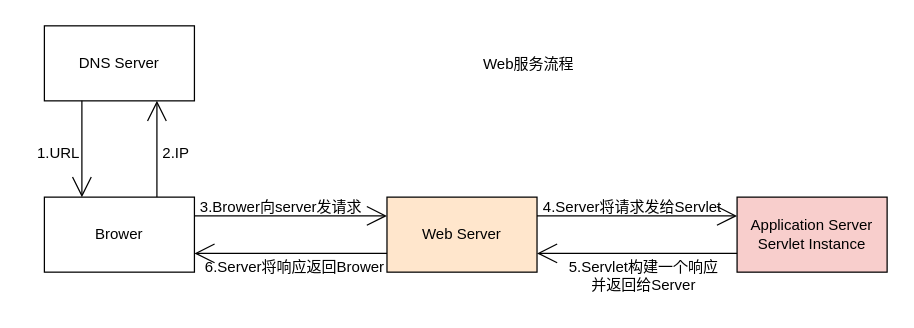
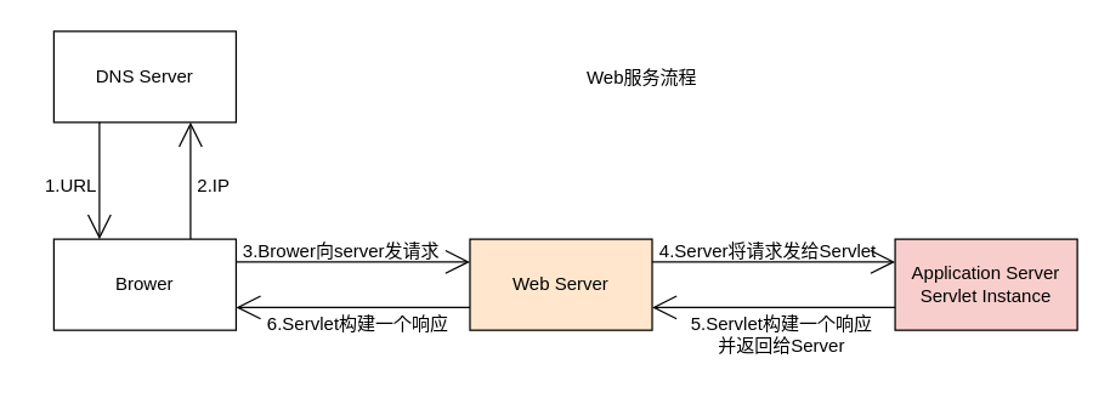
- <mxCell id="13" value="6.Server将响应返回Brower" style="text;html=1;align=center;verticalAlign=middle;resizable=0;points=[];autosize=1;strokeColor=none;fillColor=none;" vertex="1" parent="1"><mxGeometry x="154" y="200" width="161" height="26" as="geometry" /></mxCell>
+ <mxCell id="13" value="6.Servlet构建一个响应" style="text;html=1;align=center;verticalAlign=middle;resizable=0;points=[];autosize=1;strokeColor=none;fillColor=none;" vertex="1" parent="1"><mxGeometry x="154" y="200" width="161" height="26" as="geometry" /></mxCell>
